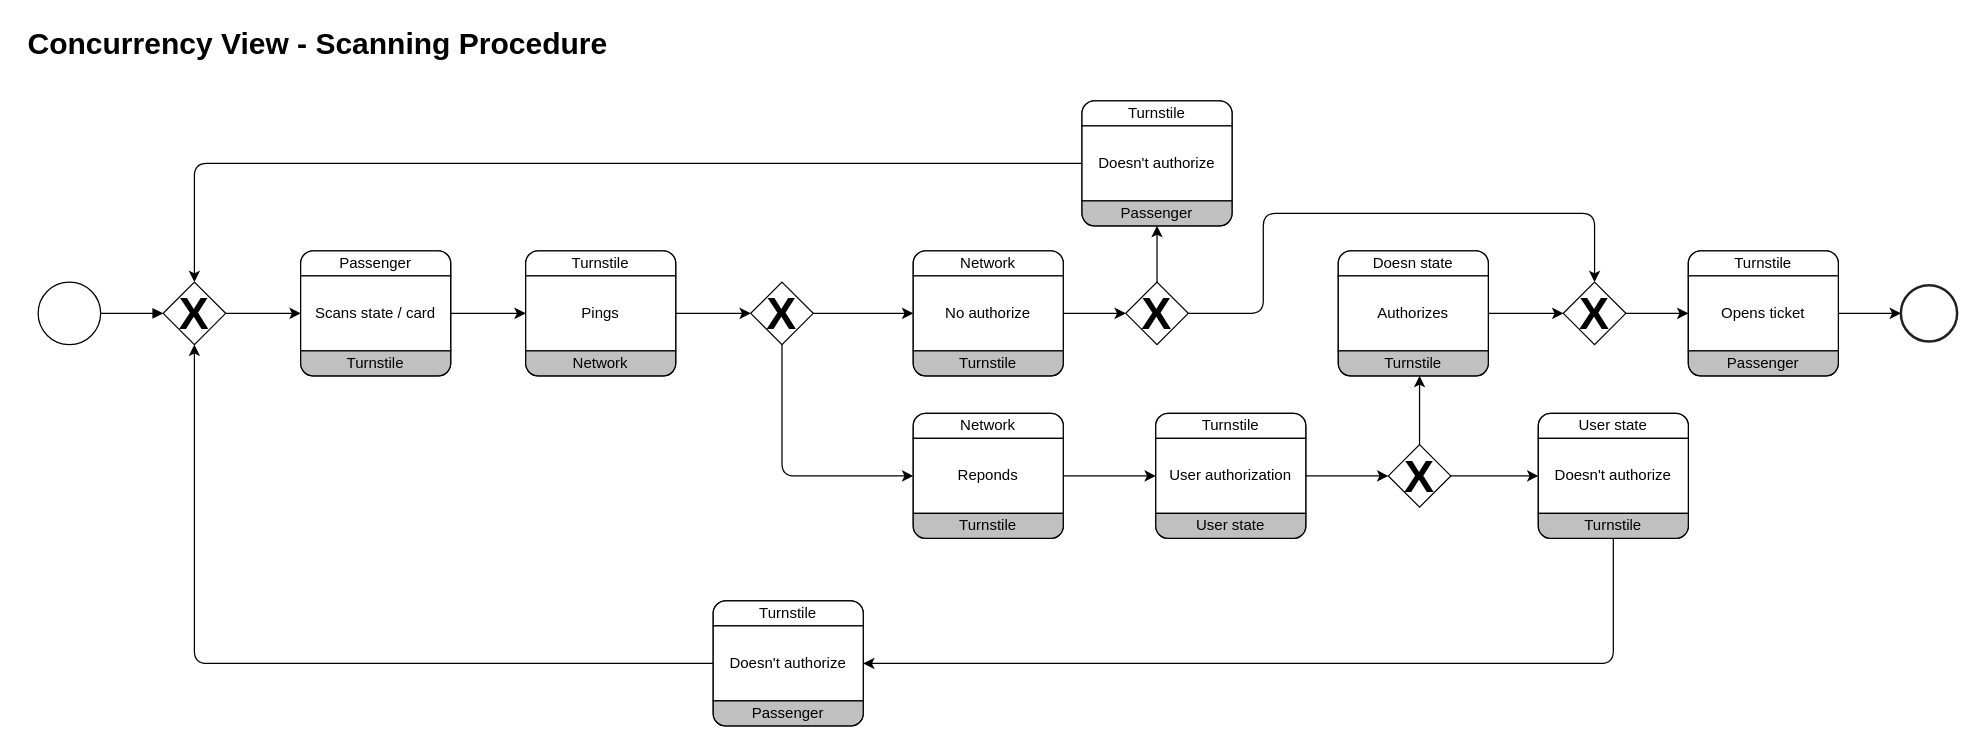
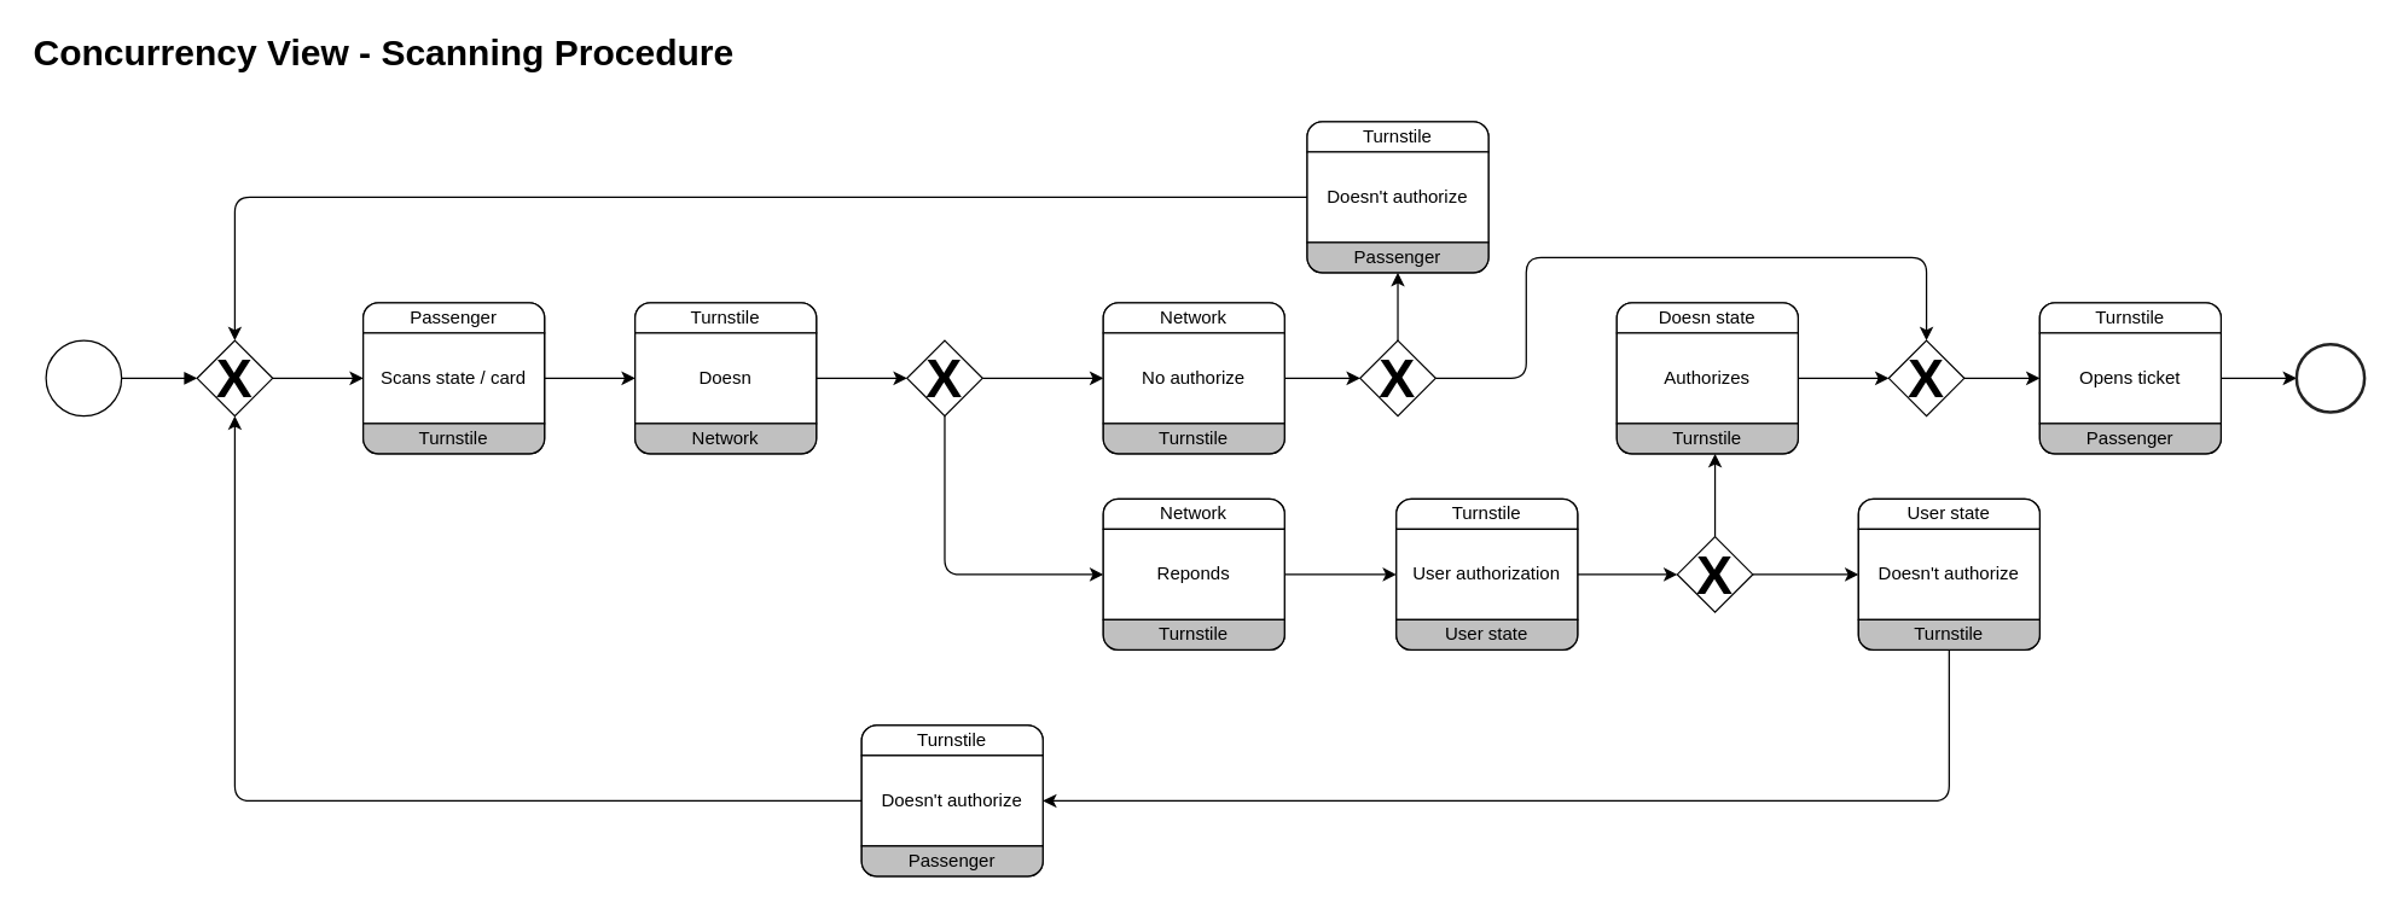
- <mxCell id="12" value="Pings" style="shape=mxgraph.bpmn.task;part=1;taskMarker=abstract;connectable=0;whiteSpace=wrap;html=1;" parent="10" vertex="1"><mxGeometry y="20" width="120" height="60" as="geometry" /></mxCell>
+ <mxCell id="12" value="Doesn" style="shape=mxgraph.bpmn.task;part=1;taskMarker=abstract;connectable=0;whiteSpace=wrap;html=1;" parent="10" vertex="1"><mxGeometry y="20" width="120" height="60" as="geometry" /></mxCell>
